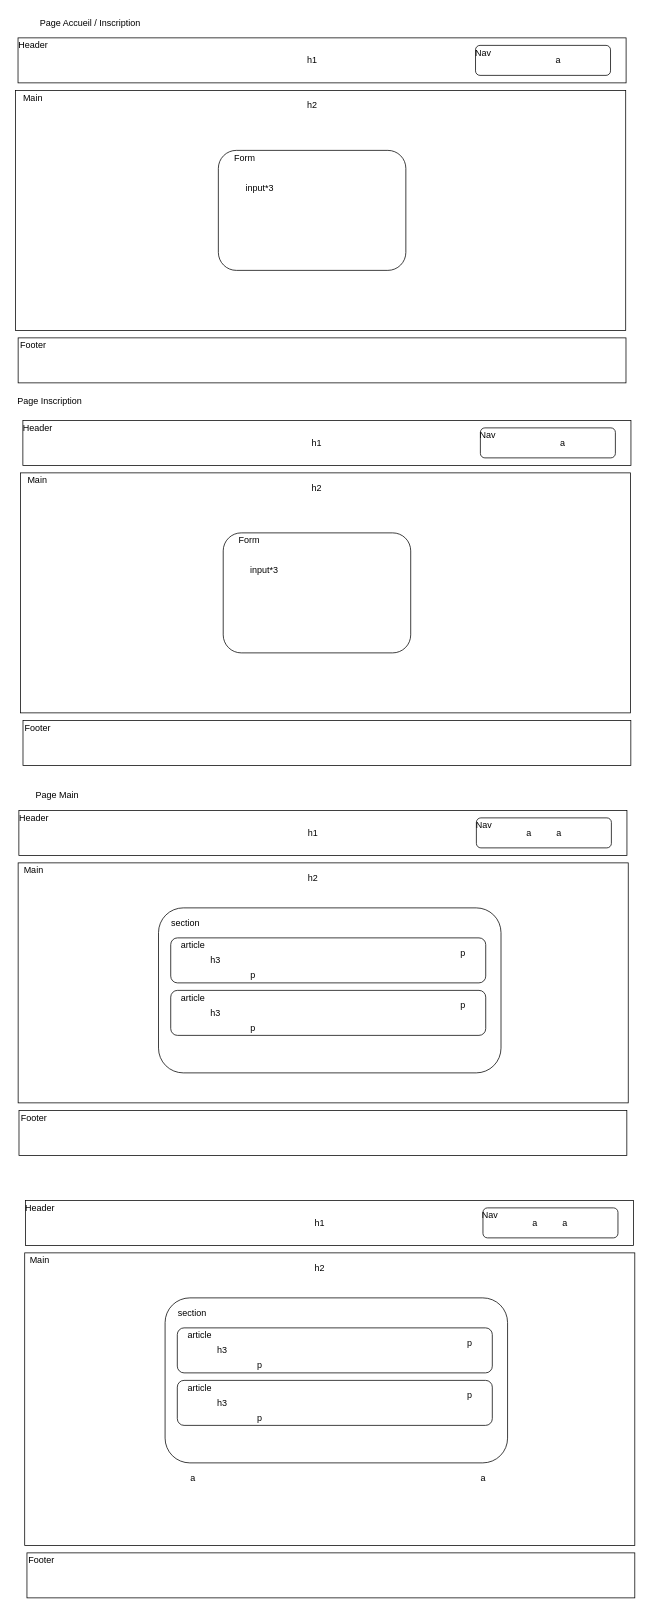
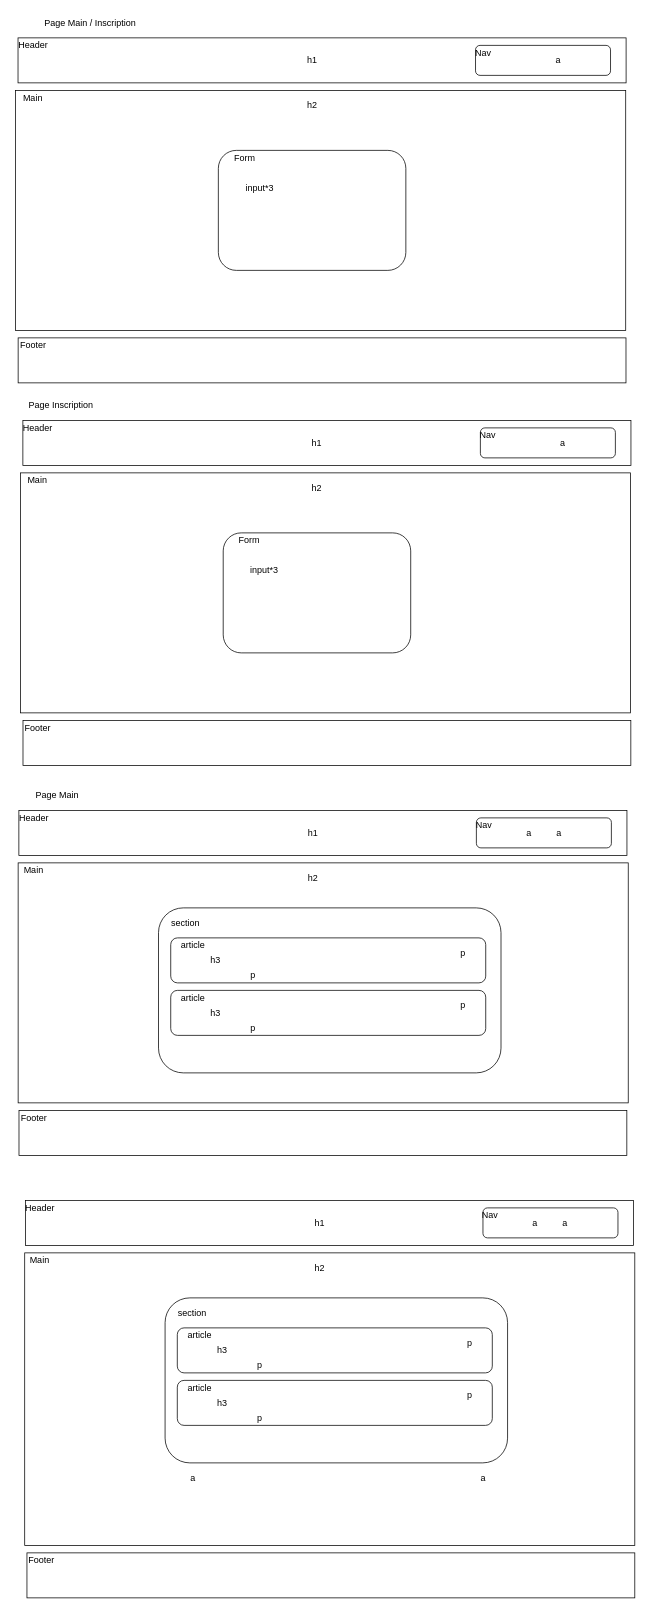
- <mxCell id="10" value="Page Accueil / Inscription" style="text;html=1;strokeColor=none;fillColor=none;align=center;verticalAlign=middle;whiteSpace=wrap;rounded=0;" parent="1" vertex="1"><mxGeometry x="23.53" y="20" width="192.47" height="20" as="geometry" /></mxCell>
+ <mxCell id="10" value="Page Main / Inscription" style="text;html=1;strokeColor=none;fillColor=none;align=center;verticalAlign=middle;whiteSpace=wrap;rounded=0;" parent="1" vertex="1"><mxGeometry x="23.53" y="20" width="192.47" height="20" as="geometry" /></mxCell>
- <mxCell id="50" value="Page Inscription" style="text;html=1;strokeColor=none;fillColor=none;align=center;verticalAlign=middle;whiteSpace=wrap;rounded=0;" parent="1" vertex="1"><mxGeometry x="15.01" y="525" width="102.47" height="20" as="geometry" /></mxCell>
+ <mxCell id="50" value="Page Inscription" style="text;html=1;strokeColor=none;fillColor=none;align=center;verticalAlign=middle;whiteSpace=wrap;rounded=0;" parent="1" vertex="1"><mxGeometry x="30.01" y="530" width="102.47" height="20" as="geometry" /></mxCell>
